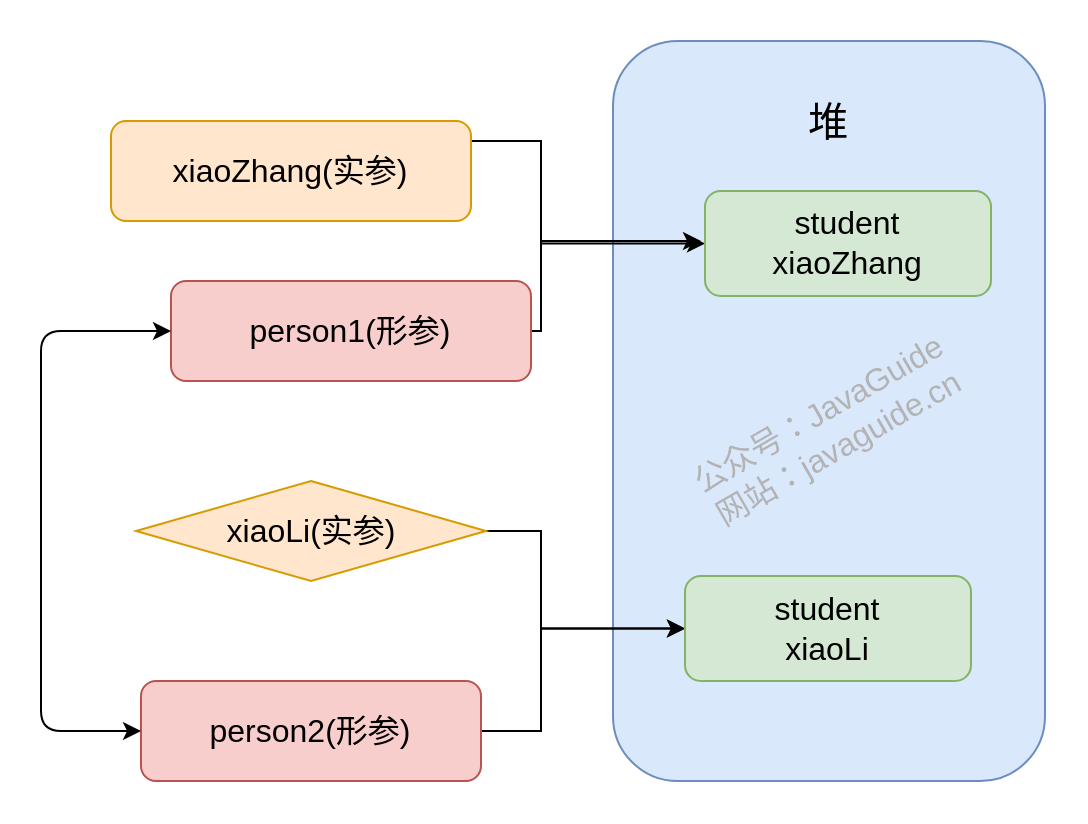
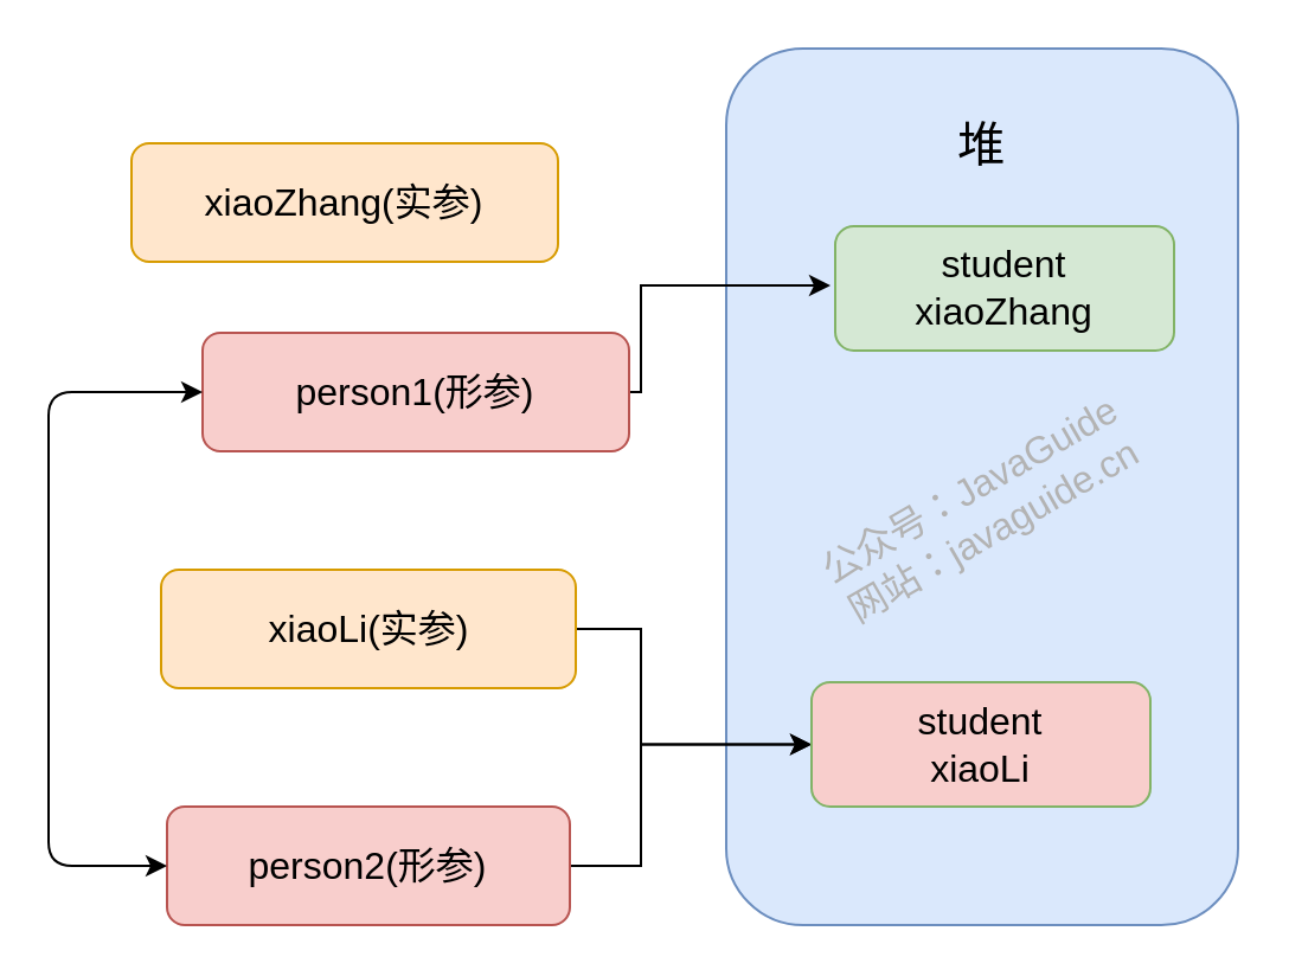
- <mxCell id="5" style="edgeStyle=orthogonalEdgeStyle;rounded=0;sketch=0;orthogonalLoop=1;jettySize=auto;html=1;entryX=0;entryY=0.5;entryDx=0;entryDy=0;shadow=0;fontSize=16;" parent="1" source="6" target="8" edge="1"><mxGeometry relative="1" as="geometry"><Array as="points"><mxPoint x="270" y="70" /><mxPoint x="270" y="121" /></Array></mxGeometry></mxCell>
- <mxCell id="4" value="&lt;font style=&quot;font-size: 16px;&quot;&gt;xiaoLi(实参)&lt;/font&gt;" style="rhombus;whiteSpace=wrap;html=1;glass=0;shadow=0;sketch=0;fillColor=#ffe6cc;strokeColor=#d79b00;fontSize=16;" parent="1" vertex="1"><mxGeometry x="67.5" y="240" width="175" height="50" as="geometry" /></mxCell>
+ <mxCell id="4" value="&lt;font style=&quot;font-size: 16px;&quot;&gt;xiaoLi(实参)&lt;/font&gt;" style="rounded=1;whiteSpace=wrap;html=1;glass=0;shadow=0;sketch=0;fillColor=#ffe6cc;strokeColor=#d79b00;fontSize=16;" parent="1" vertex="1"><mxGeometry x="67.5" y="240" width="175" height="50" as="geometry" /></mxCell>
- <mxCell id="13" value="&lt;span style=&quot;font-size: 16px;&quot;&gt;student&lt;br style=&quot;font-size: 16px;&quot;&gt;xiaoLi&lt;br style=&quot;font-size: 16px;&quot;&gt;&lt;/span&gt;" style="rounded=1;whiteSpace=wrap;html=1;glass=0;shadow=0;sketch=0;fillColor=#d5e8d4;strokeColor=#82b366;fontSize=16;" parent="1" vertex="1"><mxGeometry x="342" y="287.5" width="143" height="52.5" as="geometry" /></mxCell>
+ <mxCell id="13" value="&lt;span style=&quot;font-size: 16px;&quot;&gt;student&lt;br style=&quot;font-size: 16px;&quot;&gt;xiaoLi&lt;br style=&quot;font-size: 16px;&quot;&gt;&lt;/span&gt;" style="rounded=1;whiteSpace=wrap;html=1;glass=0;shadow=0;sketch=0;fillColor=#f8cecc;strokeColor=#82b366;fontSize=16;" parent="1" vertex="1"><mxGeometry x="342" y="287.5" width="143" height="52.5" as="geometry" /></mxCell>
